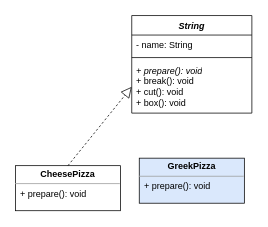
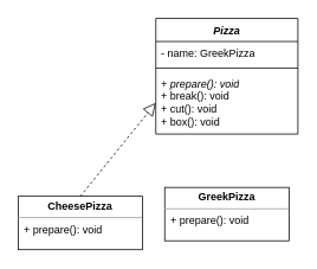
- <mxCell id="2" value="&lt;i&gt;String&lt;/i&gt;" style="swimlane;fontStyle=1;align=center;verticalAlign=top;childLayout=stackLayout;horizontal=1;startSize=26;horizontalStack=0;resizeParent=1;resizeParentMax=0;resizeLast=0;collapsible=1;marginBottom=0;whiteSpace=wrap;html=1;" vertex="1" parent="1"><mxGeometry x="175" y="20" width="160" height="130" as="geometry" /></mxCell>
+ <mxCell id="2" value="&lt;i&gt;Pizza&lt;/i&gt;" style="swimlane;fontStyle=1;align=center;verticalAlign=top;childLayout=stackLayout;horizontal=1;startSize=26;horizontalStack=0;resizeParent=1;resizeParentMax=0;resizeLast=0;collapsible=1;marginBottom=0;whiteSpace=wrap;html=1;" vertex="1" parent="1"><mxGeometry x="175" y="20" width="160" height="130" as="geometry" /></mxCell>
- <mxCell id="3" value="- name: String" style="text;strokeColor=none;fillColor=none;align=left;verticalAlign=top;spacingLeft=4;spacingRight=4;overflow=hidden;rotatable=0;points=[[0,0.5],[1,0.5]];portConstraint=eastwest;whiteSpace=wrap;html=1;" vertex="1" parent="2"><mxGeometry y="26" width="160" height="26" as="geometry" /></mxCell>
+ <mxCell id="3" value="- name: GreekPizza" style="text;strokeColor=none;fillColor=none;align=left;verticalAlign=top;spacingLeft=4;spacingRight=4;overflow=hidden;rotatable=0;points=[[0,0.5],[1,0.5]];portConstraint=eastwest;whiteSpace=wrap;html=1;" vertex="1" parent="2"><mxGeometry y="26" width="160" height="26" as="geometry" /></mxCell>
- <mxCell id="7" value="&lt;p style=&quot;margin:0px;margin-top:4px;text-align:center;&quot;&gt;&lt;b&gt;GreekPizza&lt;/b&gt;&lt;/p&gt;&lt;hr size=&quot;1&quot;&gt;&lt;div style=&quot;height:2px;&quot;&gt;&lt;i style=&quot;border-color: var(--border-color);&quot;&gt;&amp;nbsp; &lt;/i&gt;&lt;span style=&quot;border-color: var(--border-color);&quot;&gt;+ prepare(): void&lt;/span&gt;&lt;/div&gt;" style="verticalAlign=top;align=left;overflow=fill;fontSize=12;fontFamily=Helvetica;html=1;whiteSpace=wrap;fillColor=#dae8fc;" vertex="1" parent="1"><mxGeometry x="185" y="210" width="140" height="60" as="geometry" /></mxCell>
+ <mxCell id="7" value="&lt;p style=&quot;margin:0px;margin-top:4px;text-align:center;&quot;&gt;&lt;b&gt;GreekPizza&lt;/b&gt;&lt;/p&gt;&lt;hr size=&quot;1&quot;&gt;&lt;div style=&quot;height:2px;&quot;&gt;&lt;i style=&quot;border-color: var(--border-color);&quot;&gt;&amp;nbsp; &lt;/i&gt;&lt;span style=&quot;border-color: var(--border-color);&quot;&gt;+ prepare(): void&lt;/span&gt;&lt;/div&gt;" style="verticalAlign=top;align=left;overflow=fill;fontSize=12;fontFamily=Helvetica;html=1;whiteSpace=wrap;" vertex="1" parent="1"><mxGeometry x="185" y="210" width="140" height="60" as="geometry" /></mxCell>
